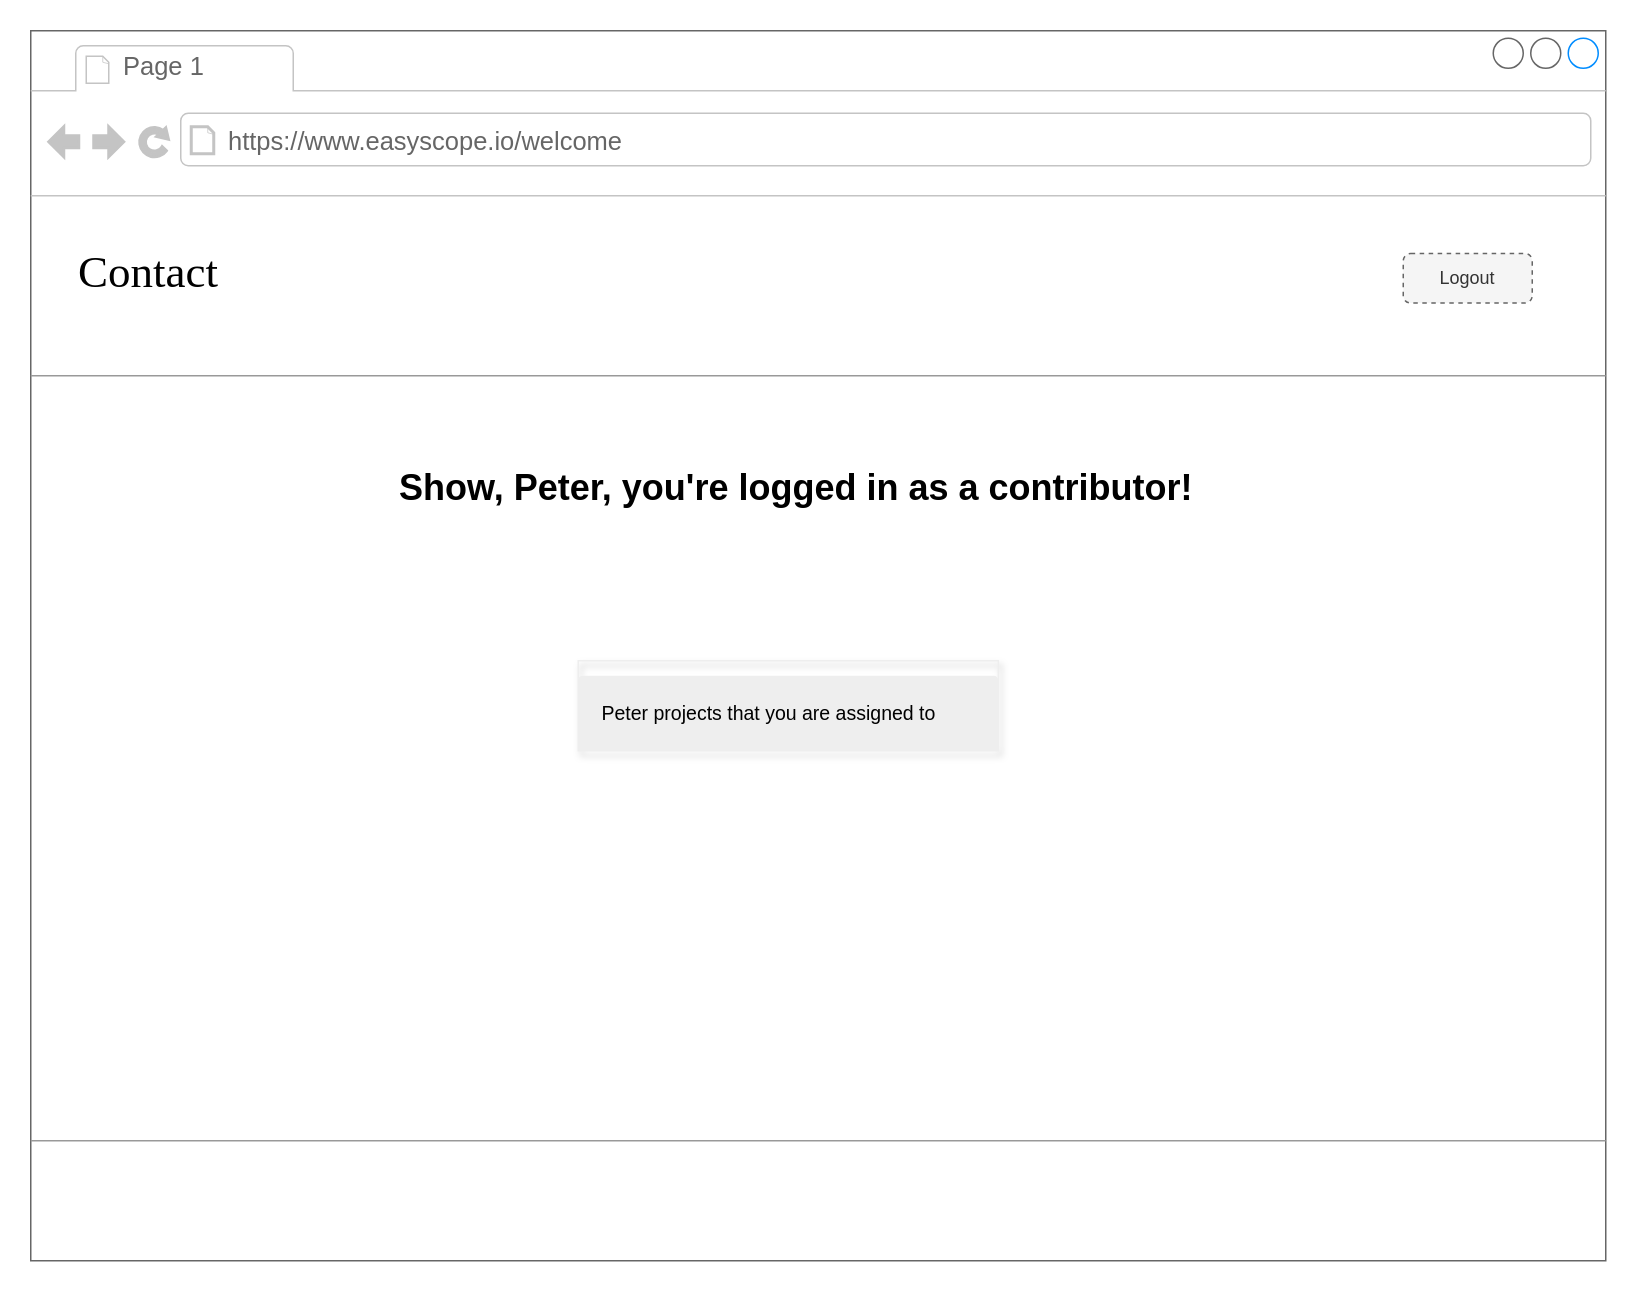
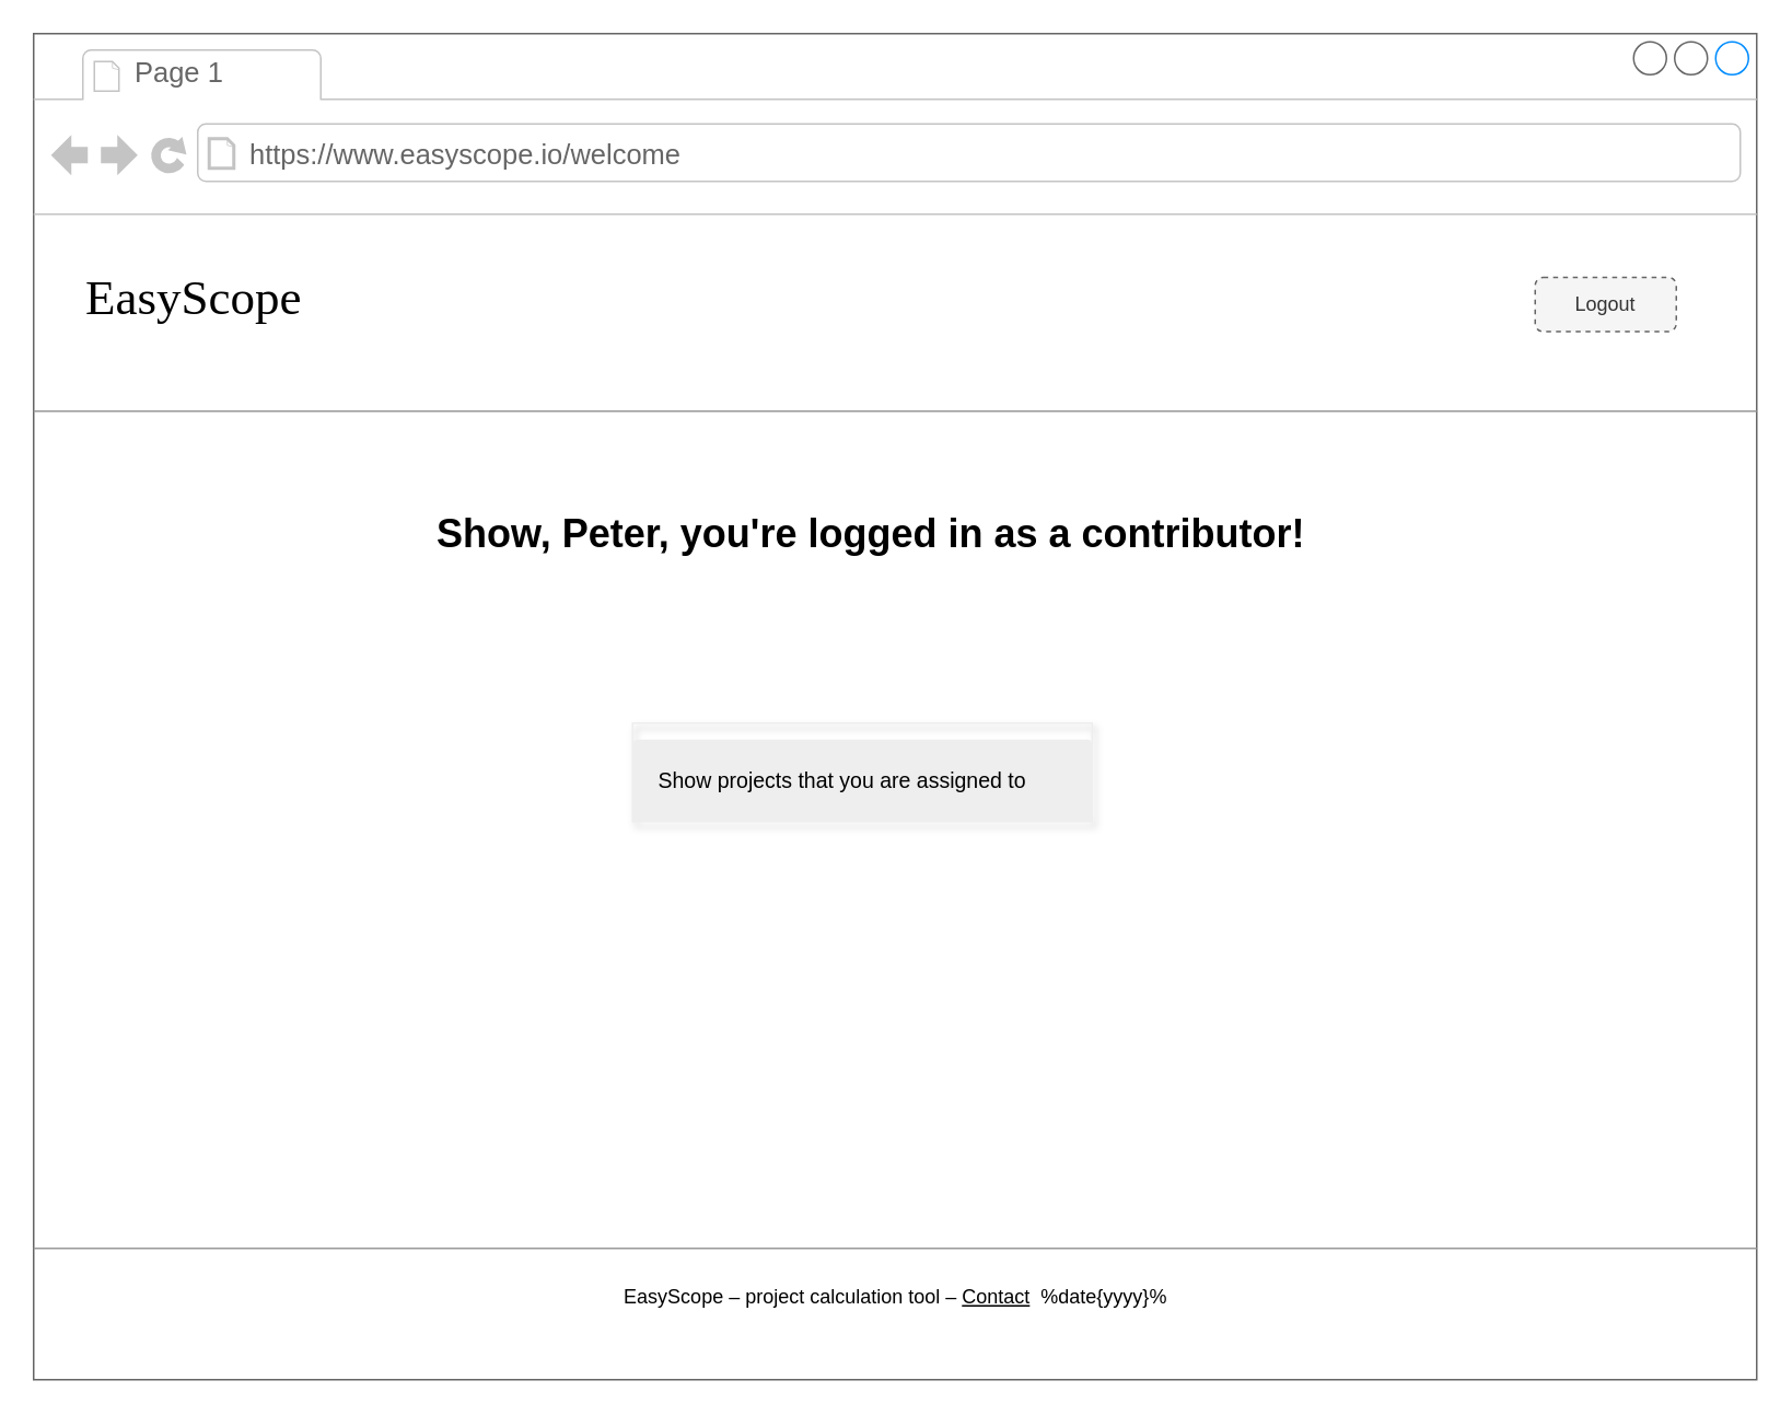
- <mxCell id="5" value="Contact" style="text;html=1;points=[];align=left;verticalAlign=top;spacingTop=-4;fontSize=30;fontFamily=Verdana" parent="2" vertex="1"><mxGeometry x="30" y="140" width="340" height="50" as="geometry" /></mxCell>
+ <mxCell id="5" value="EasyScope" style="text;html=1;points=[];align=left;verticalAlign=top;spacingTop=-4;fontSize=30;fontFamily=Verdana" parent="2" vertex="1"><mxGeometry x="30" y="140" width="340" height="50" as="geometry" /></mxCell>
- <mxCell id="12" value="Peter projects that you are assigned to" style="text;strokeColor=none;align=left;verticalAlign=middle;spacing=16;overflow=hidden;points=[[0,0.5],[1,0.5]];portConstraint=eastwest;rotatable=0;whiteSpace=wrap;html=1;shape=mxgraph.bootstrap.topButton;rSize=3;fillColor=#EEEEEE;fontSize=13;fontColor=inherit;" parent="10" vertex="1"><mxGeometry y="10" width="280" height="50" as="geometry" /></mxCell>
+ <mxCell id="12" value="Show projects that you are assigned to" style="text;strokeColor=none;align=left;verticalAlign=middle;spacing=16;overflow=hidden;points=[[0,0.5],[1,0.5]];portConstraint=eastwest;rotatable=0;whiteSpace=wrap;html=1;shape=mxgraph.bootstrap.topButton;rSize=3;fillColor=#EEEEEE;fontSize=13;fontColor=inherit;" parent="10" vertex="1"><mxGeometry y="10" width="280" height="50" as="geometry" /></mxCell>
+ <mxCell id="8" value="EasyScope – project calculation tool – &lt;u&gt;Contact&lt;/u&gt; &amp;nbsp;%date{yyyy}%" style="text;html=1;strokeColor=none;fillColor=none;align=center;verticalAlign=middle;whiteSpace=wrap;overflow=hidden;" parent="2" vertex="1"><mxGeometry x="253.75" y="760" width="542.5" height="20" as="geometry" /></mxCell>
